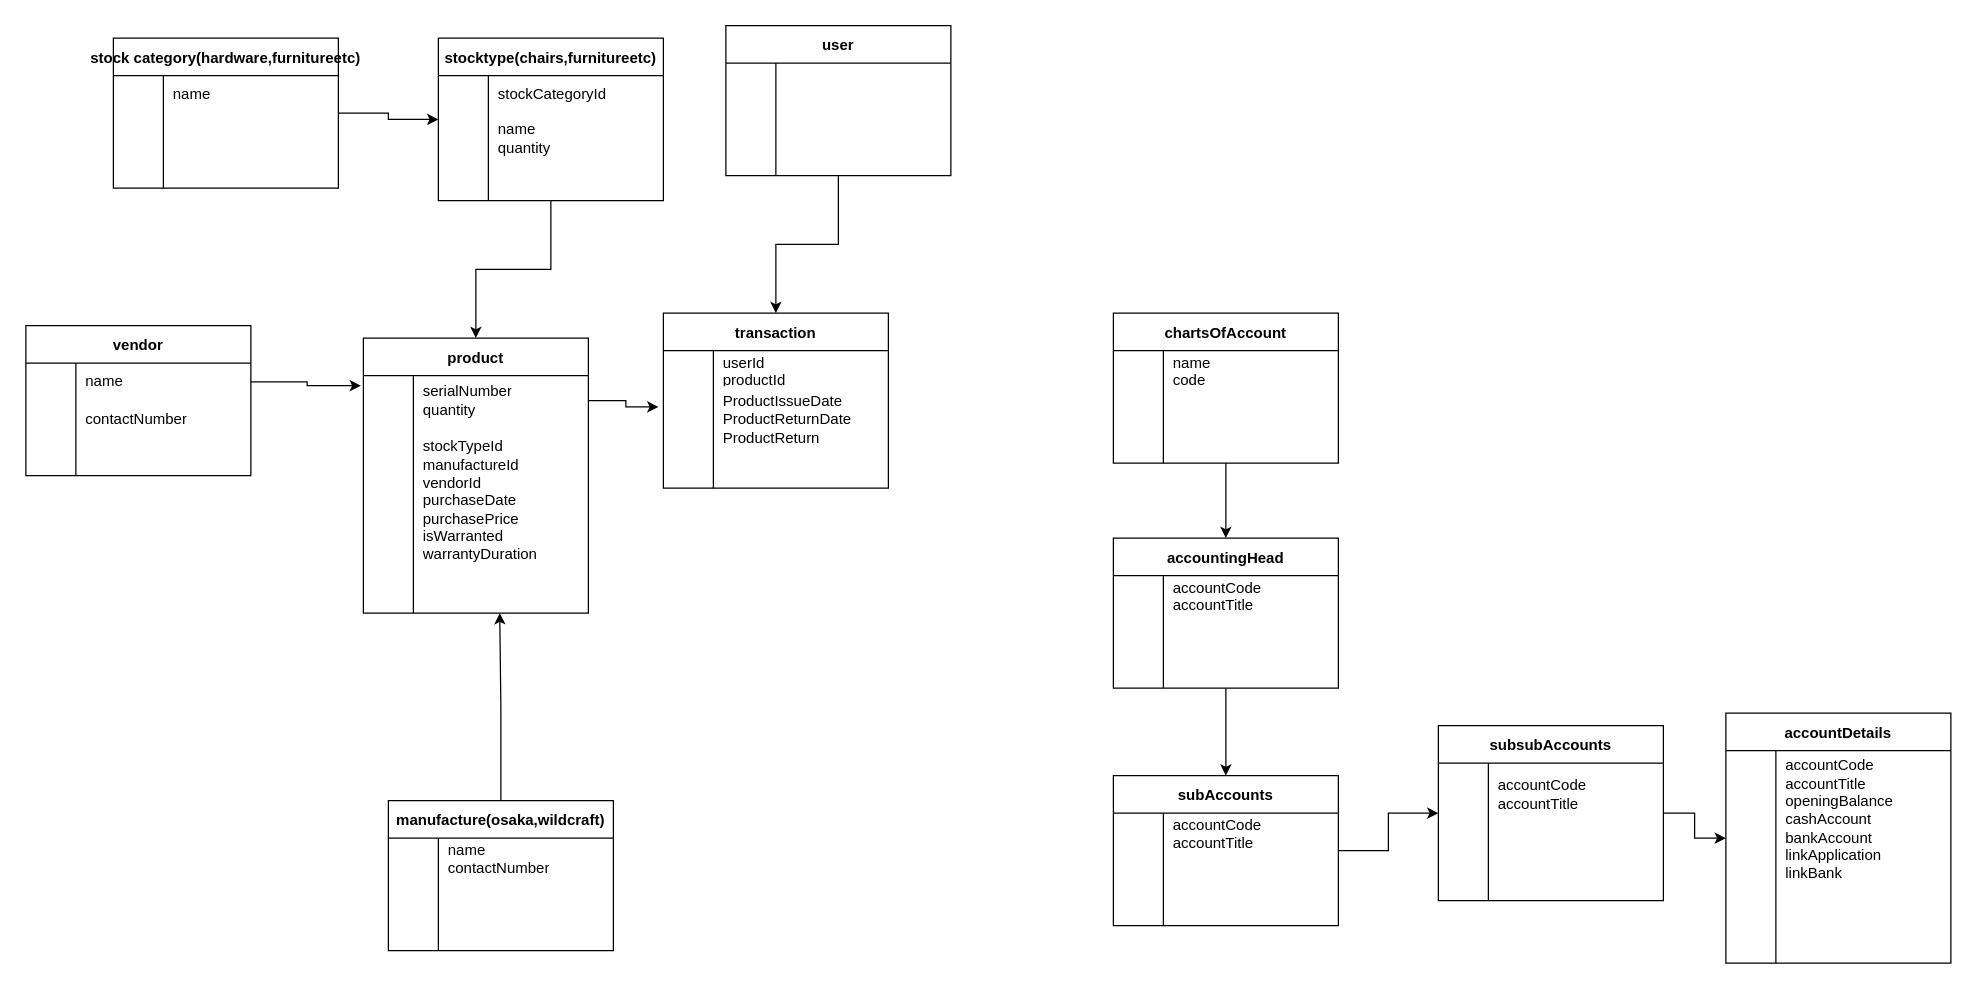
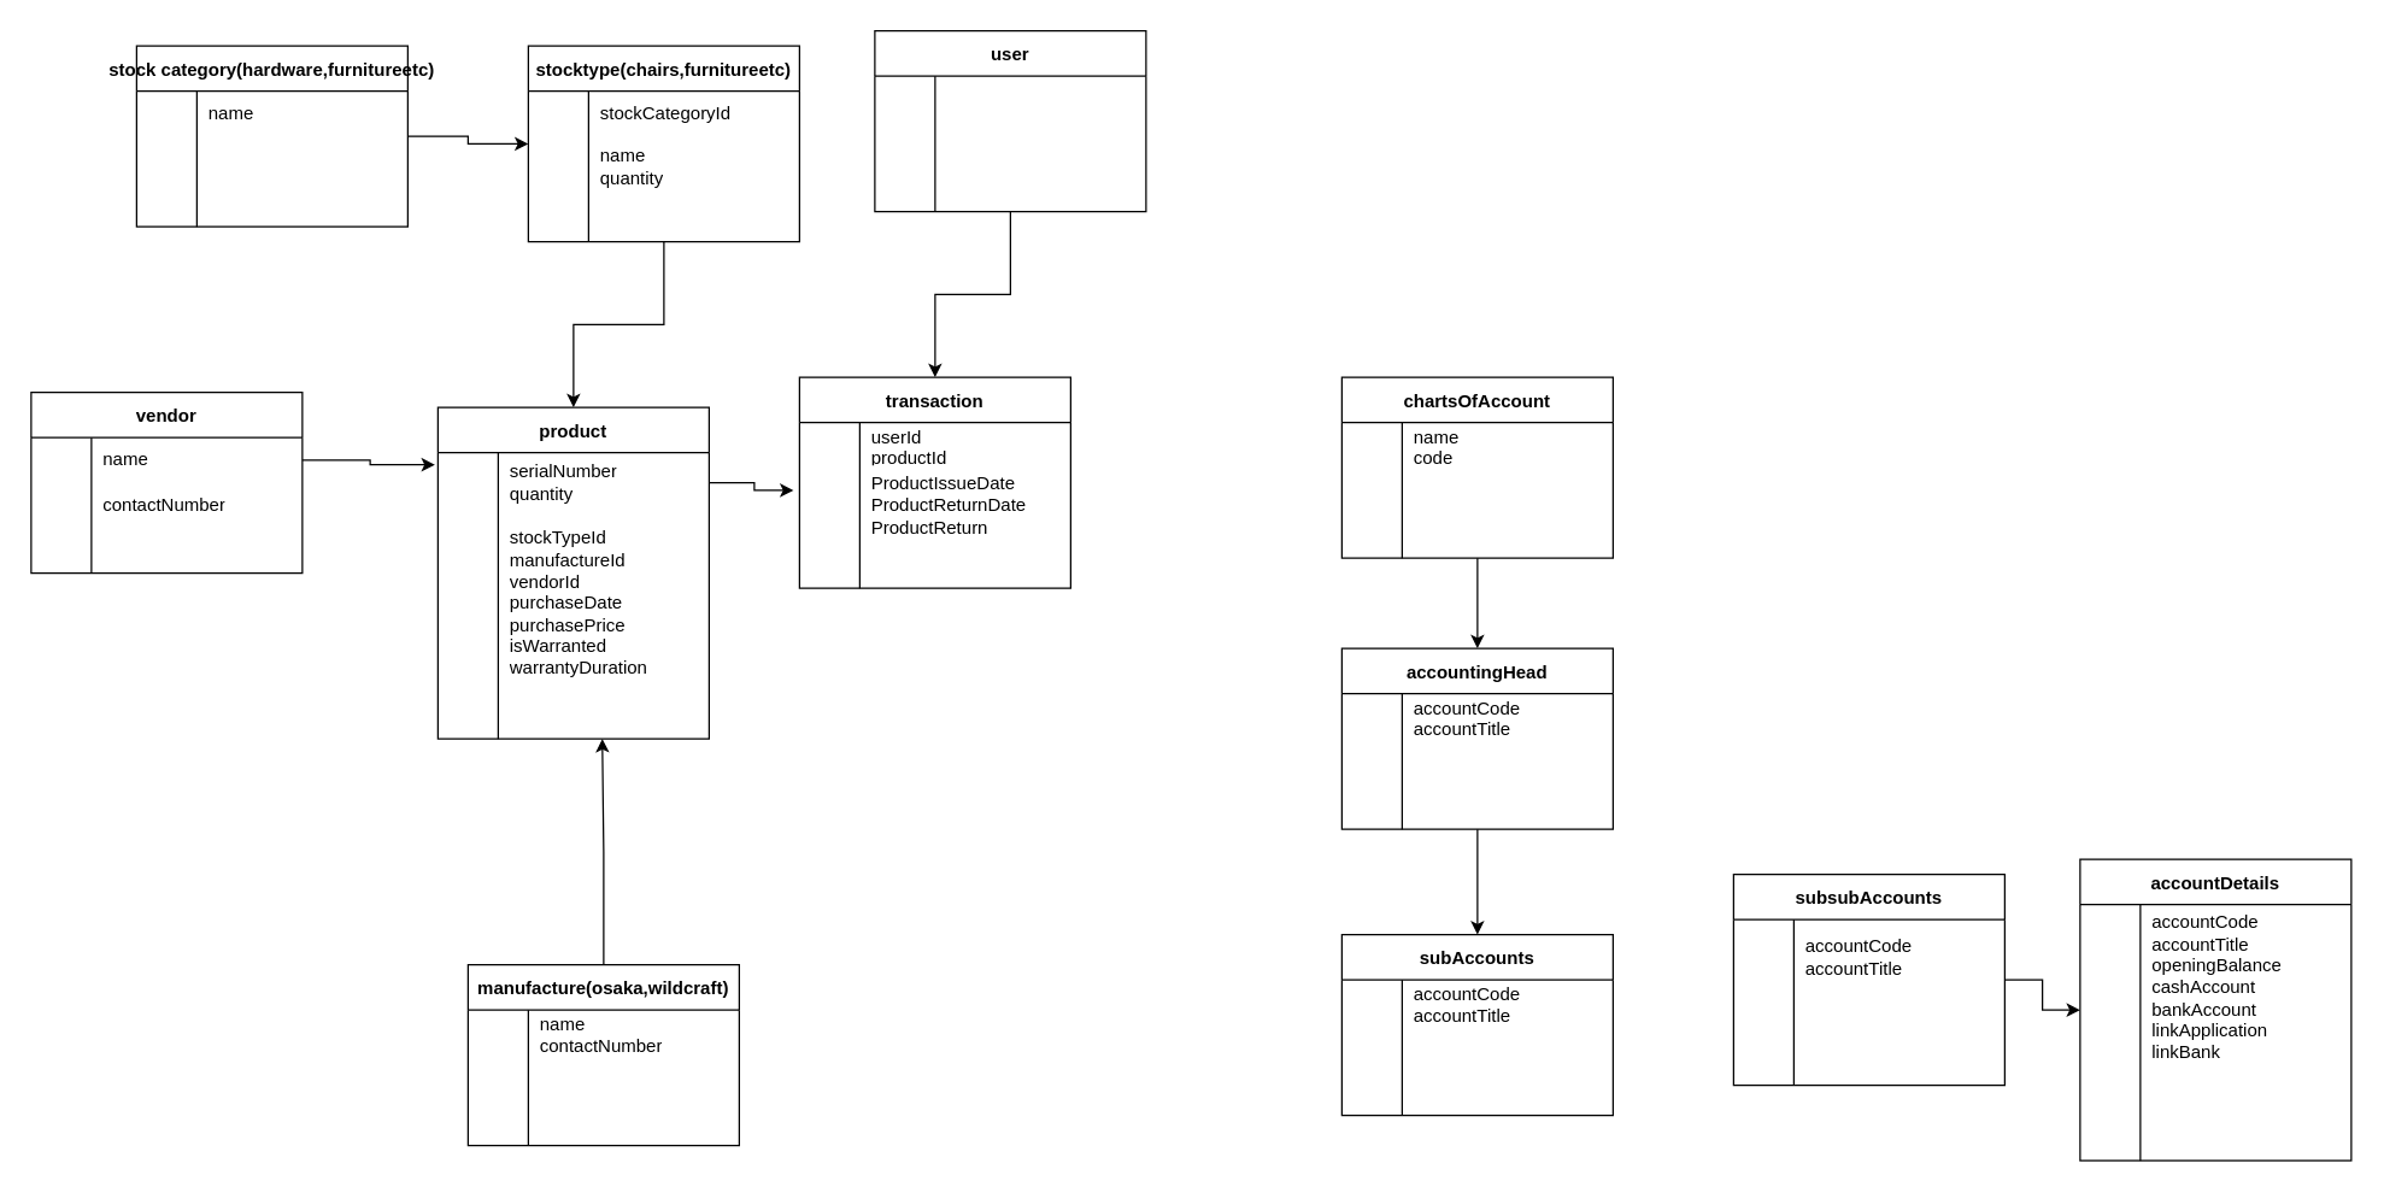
- <mxCell id="100" value="" style="edgeStyle=orthogonalEdgeStyle;rounded=0;orthogonalLoop=1;jettySize=auto;html=1;" edge="1" parent="1" source="101" target="112"><mxGeometry relative="1" as="geometry" /></mxCell>
